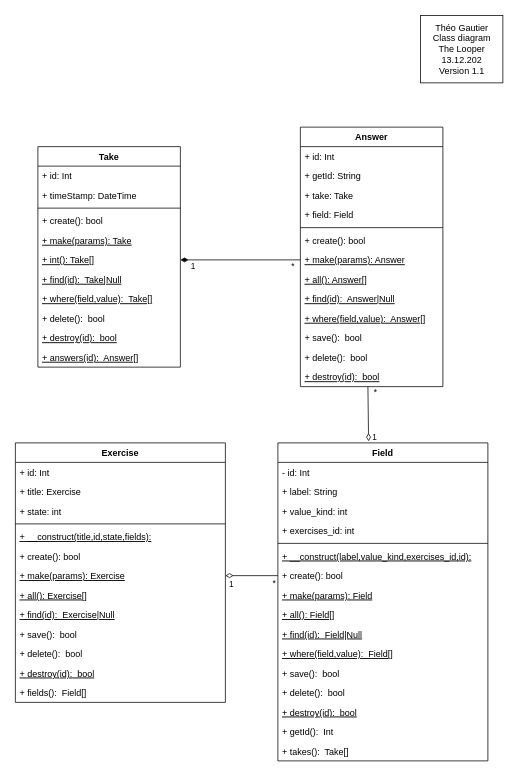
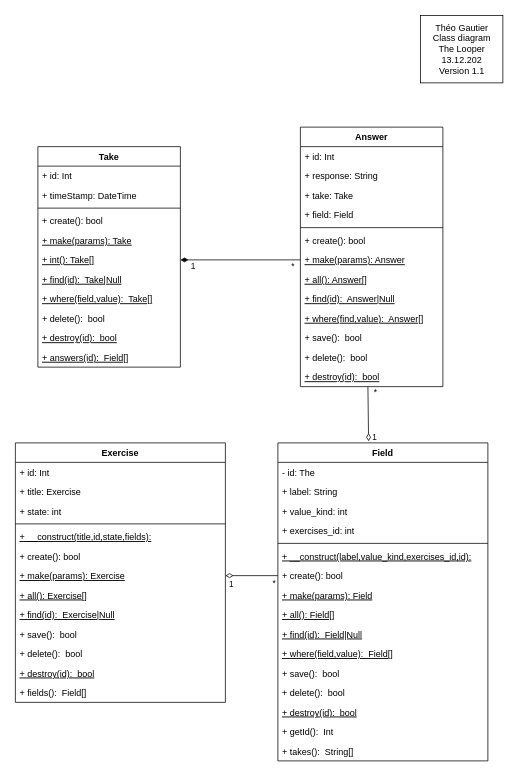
- <mxCell id="4" value="+ getId: String" style="text;strokeColor=none;fillColor=none;align=left;verticalAlign=top;spacingLeft=4;spacingRight=4;overflow=hidden;rotatable=0;points=[[0,0.5],[1,0.5]];portConstraint=eastwest;" parent="2" vertex="1"><mxGeometry y="52" width="190" height="26" as="geometry" /></mxCell>
+ <mxCell id="4" value="+ response: String" style="text;strokeColor=none;fillColor=none;align=left;verticalAlign=top;spacingLeft=4;spacingRight=4;overflow=hidden;rotatable=0;points=[[0,0.5],[1,0.5]];portConstraint=eastwest;" parent="2" vertex="1"><mxGeometry y="52" width="190" height="26" as="geometry" /></mxCell>
- <mxCell id="12" value="+ where(field,value):  Answer[]" style="text;strokeColor=none;fillColor=none;align=left;verticalAlign=top;spacingLeft=4;spacingRight=4;overflow=hidden;rotatable=0;points=[[0,0.5],[1,0.5]];portConstraint=eastwest;fontStyle=4;" parent="2" vertex="1"><mxGeometry y="242" width="190" height="26" as="geometry" /></mxCell>
+ <mxCell id="12" value="+ where(find,value):  Answer[]" style="text;strokeColor=none;fillColor=none;align=left;verticalAlign=top;spacingLeft=4;spacingRight=4;overflow=hidden;rotatable=0;points=[[0,0.5],[1,0.5]];portConstraint=eastwest;fontStyle=4;" parent="2" vertex="1"><mxGeometry y="242" width="190" height="26" as="geometry" /></mxCell>
- <mxCell id="41" value="+ answers(id):  Answer[]" style="text;strokeColor=none;fillColor=none;align=left;verticalAlign=top;spacingLeft=4;spacingRight=4;overflow=hidden;rotatable=0;points=[[0,0.5],[1,0.5]];portConstraint=eastwest;fontStyle=4;" parent="30" vertex="1"><mxGeometry y="268" width="190" height="26" as="geometry" /></mxCell>
+ <mxCell id="41" value="+ answers(id):  Field[]" style="text;strokeColor=none;fillColor=none;align=left;verticalAlign=top;spacingLeft=4;spacingRight=4;overflow=hidden;rotatable=0;points=[[0,0.5],[1,0.5]];portConstraint=eastwest;fontStyle=4;" parent="30" vertex="1"><mxGeometry y="268" width="190" height="26" as="geometry" /></mxCell>
- <mxCell id="43" value="- id: Int" style="text;strokeColor=none;fillColor=none;align=left;verticalAlign=top;spacingLeft=4;spacingRight=4;overflow=hidden;rotatable=0;points=[[0,0.5],[1,0.5]];portConstraint=eastwest;" parent="42" vertex="1"><mxGeometry y="26" width="280" height="26" as="geometry" /></mxCell>
+ <mxCell id="43" value="- id: The" style="text;strokeColor=none;fillColor=none;align=left;verticalAlign=top;spacingLeft=4;spacingRight=4;overflow=hidden;rotatable=0;points=[[0,0.5],[1,0.5]];portConstraint=eastwest;" parent="42" vertex="1"><mxGeometry y="26" width="280" height="26" as="geometry" /></mxCell>
- <mxCell id="58" value="+ takes():  Take[]" style="text;strokeColor=none;fillColor=none;align=left;verticalAlign=top;spacingLeft=4;spacingRight=4;overflow=hidden;rotatable=0;points=[[0,0.5],[1,0.5]];portConstraint=eastwest;fontStyle=0;" parent="42" vertex="1"><mxGeometry y="398" width="280" height="26" as="geometry" /></mxCell>
+ <mxCell id="58" value="+ takes():  String[]" style="text;strokeColor=none;fillColor=none;align=left;verticalAlign=top;spacingLeft=4;spacingRight=4;overflow=hidden;rotatable=0;points=[[0,0.5],[1,0.5]];portConstraint=eastwest;fontStyle=0;" parent="42" vertex="1"><mxGeometry y="398" width="280" height="26" as="geometry" /></mxCell>
